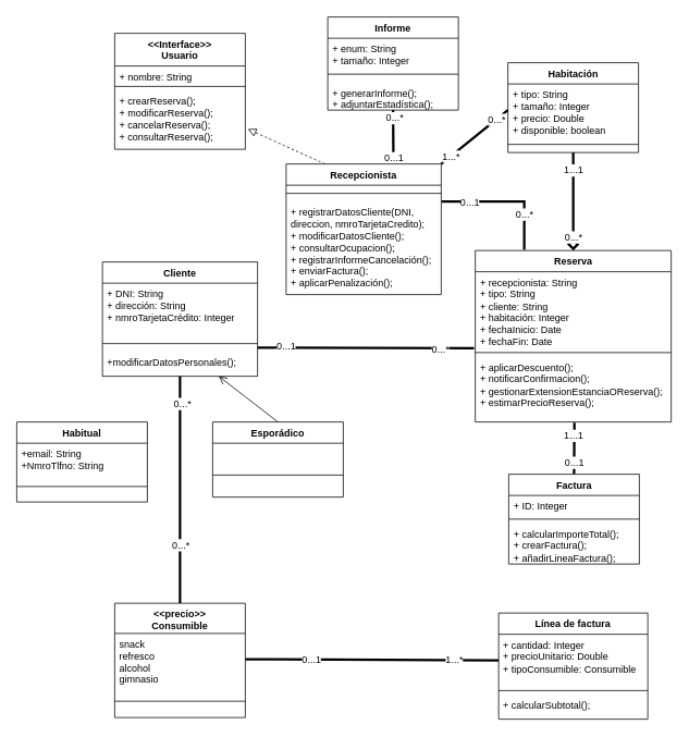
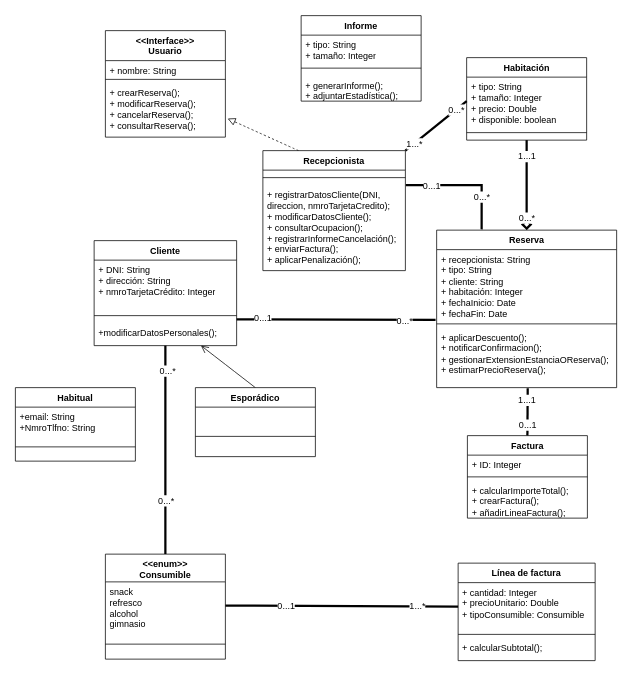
- <mxCell id="47" value="+ enum: String&lt;div&gt;+ tamaño: Integer&lt;/div&gt;&lt;div&gt;+ precio: Double&lt;/div&gt;&lt;div&gt;&lt;br&gt;&lt;/div&gt;" style="text;strokeColor=none;fillColor=none;align=left;verticalAlign=top;spacingLeft=4;spacingRight=4;overflow=hidden;rotatable=0;points=[[0,0.5],[1,0.5]];portConstraint=eastwest;whiteSpace=wrap;html=1;" vertex="1" parent="46"><mxGeometry y="26" width="160" height="34" as="geometry" /></mxCell>
+ <mxCell id="47" value="+ tipo: String&lt;div&gt;+ tamaño: Integer&lt;/div&gt;&lt;div&gt;+ precio: Double&lt;/div&gt;&lt;div&gt;&lt;br&gt;&lt;/div&gt;" style="text;strokeColor=none;fillColor=none;align=left;verticalAlign=top;spacingLeft=4;spacingRight=4;overflow=hidden;rotatable=0;points=[[0,0.5],[1,0.5]];portConstraint=eastwest;whiteSpace=wrap;html=1;" vertex="1" parent="46"><mxGeometry y="26" width="160" height="34" as="geometry" /></mxCell>
- <mxCell id="19" value="" style="endArrow=none;startArrow=none;endFill=0;startFill=0;endSize=8;html=1;verticalAlign=bottom;labelBackgroundColor=none;strokeWidth=3;rounded=0;fontSize=12;curved=1;entryX=0.5;entryY=1;entryDx=0;entryDy=0;exitX=0.692;exitY=0.013;exitDx=0;exitDy=0;exitPerimeter=0;" edge="1" parent="1" source="62" target="46"><mxGeometry width="160" relative="1" as="geometry"><mxPoint x="530" y="383" as="sourcePoint" /><mxPoint x="620" y="383" as="targetPoint" /></mxGeometry></mxCell>
- <mxCell id="20" value="0...*" style="edgeLabel;html=1;align=center;verticalAlign=middle;resizable=0;points=[];fontSize=12;" vertex="1" connectable="0" parent="19"><mxGeometry x="0.837" y="-1" relative="1" as="geometry"><mxPoint y="4" as="offset" /></mxGeometry></mxCell>
- <mxCell id="21" value="0...1" style="edgeLabel;html=1;align=center;verticalAlign=middle;resizable=0;points=[];fontSize=12;" vertex="1" connectable="0" parent="19"><mxGeometry x="-0.702" relative="1" as="geometry"><mxPoint as="offset" /></mxGeometry></mxCell>
- <mxCell id="39" value="&lt;div&gt;&amp;lt;&amp;lt;precio&amp;gt;&amp;gt;&lt;/div&gt;Consumible" style="swimlane;fontStyle=1;align=center;verticalAlign=top;childLayout=stackLayout;horizontal=1;startSize=37;horizontalStack=0;resizeParent=1;resizeParentMax=0;resizeLast=0;collapsible=1;marginBottom=0;whiteSpace=wrap;html=1;" vertex="1" parent="1"><mxGeometry x="140" y="738" width="160" height="140" as="geometry"><mxRectangle x="120" y="743" width="100" height="40" as="alternateBounds" /></mxGeometry></mxCell>
+ <mxCell id="39" value="&lt;div&gt;&amp;lt;&amp;lt;enum&amp;gt;&amp;gt;&lt;/div&gt;Consumible" style="swimlane;fontStyle=1;align=center;verticalAlign=top;childLayout=stackLayout;horizontal=1;startSize=37;horizontalStack=0;resizeParent=1;resizeParentMax=0;resizeLast=0;collapsible=1;marginBottom=0;whiteSpace=wrap;html=1;" vertex="1" parent="1"><mxGeometry x="140" y="738" width="160" height="140" as="geometry"><mxRectangle x="120" y="743" width="100" height="40" as="alternateBounds" /></mxGeometry></mxCell>
